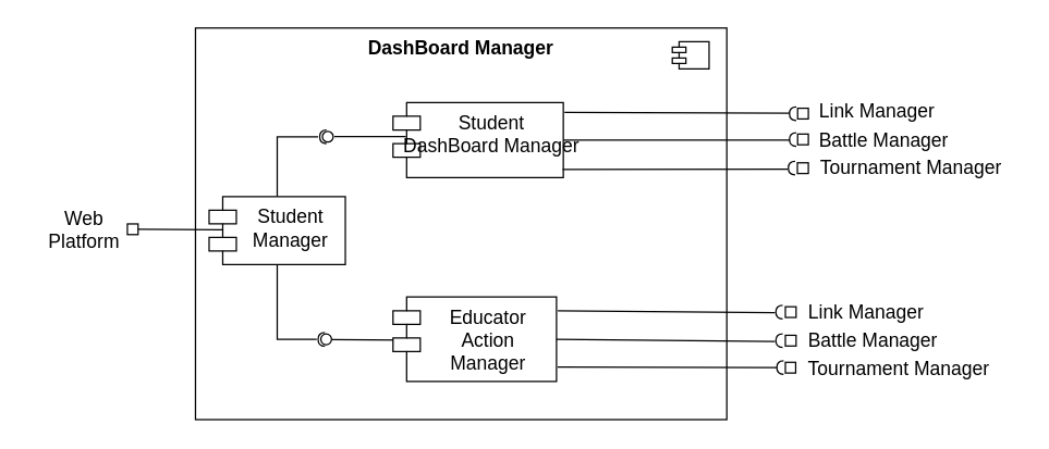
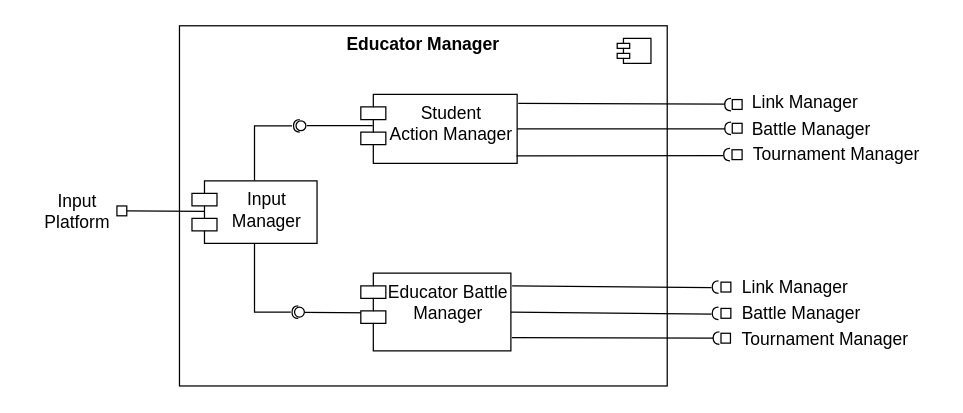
- <mxCell id="2" value="DashBoard Manager" style="fontStyle=1;align=center;verticalAlign=top;childLayout=stackLayout;horizontal=1;horizontalStack=0;resizeParent=1;resizeParentMax=0;resizeLast=0;marginBottom=0;container=0;fontSize=14;" parent="1" vertex="1"><mxGeometry x="143" y="20" width="390" height="288" as="geometry" /></mxCell>
+ <mxCell id="2" value="Educator Manager" style="fontStyle=1;align=center;verticalAlign=top;childLayout=stackLayout;horizontal=1;horizontalStack=0;resizeParent=1;resizeParentMax=0;resizeLast=0;marginBottom=0;container=0;fontSize=14;" parent="1" vertex="1"><mxGeometry x="143" y="20" width="390" height="288" as="geometry" /></mxCell>
- <mxCell id="7" value="Student DashBoard&amp;nbsp;Manager" style="shape=module;align=center;spacingLeft=20;align=center;verticalAlign=top;whiteSpace=wrap;html=1;fontSize=14;" parent="1" vertex="1"><mxGeometry x="288" y="74.94" width="125" height="55.06" as="geometry" /></mxCell>
+ <mxCell id="7" value="Student Action&amp;nbsp;Manager" style="shape=module;align=center;spacingLeft=20;align=center;verticalAlign=top;whiteSpace=wrap;html=1;fontSize=14;" parent="1" vertex="1"><mxGeometry x="288" y="74.94" width="125" height="55.06" as="geometry" /></mxCell>
- <mxCell id="5" value="Student Manager&lt;br style=&quot;font-size: 14px;&quot;&gt;" style="shape=module;align=center;spacingLeft=20;align=center;verticalAlign=top;whiteSpace=wrap;html=1;fontSize=14;" parent="1" vertex="1"><mxGeometry x="153" y="144.01" width="100" height="50" as="geometry" /></mxCell>
+ <mxCell id="5" value="Input Manager&lt;br style=&quot;font-size: 14px;&quot;&gt;" style="shape=module;align=center;spacingLeft=20;align=center;verticalAlign=top;whiteSpace=wrap;html=1;fontSize=14;" parent="1" vertex="1"><mxGeometry x="153" y="144.01" width="100" height="50" as="geometry" /></mxCell>
- <mxCell id="25" value="&lt;font style=&quot;font-size: 14px;&quot;&gt;Web&lt;br style=&quot;font-size: 14px;&quot;&gt;Platform&lt;br style=&quot;font-size: 14px;&quot;&gt;&lt;/font&gt;" style="text;html=1;align=center;verticalAlign=middle;resizable=0;points=[];autosize=1;strokeColor=none;fillColor=none;fontSize=14;" parent="1" vertex="1"><mxGeometry x="20.87" y="143.01" width="80" height="50" as="geometry" /></mxCell>
+ <mxCell id="25" value="&lt;font style=&quot;font-size: 14px;&quot;&gt;Input&lt;br style=&quot;font-size: 14px;&quot;&gt;Platform&lt;br style=&quot;font-size: 14px;&quot;&gt;&lt;/font&gt;" style="text;html=1;align=center;verticalAlign=middle;resizable=0;points=[];autosize=1;strokeColor=none;fillColor=none;fontSize=14;" parent="1" vertex="1"><mxGeometry x="20.87" y="143.01" width="80" height="50" as="geometry" /></mxCell>
- <mxCell id="10" value="Educator Action Manager" style="shape=module;align=center;spacingLeft=20;align=center;verticalAlign=top;whiteSpace=wrap;html=1;fontSize=14;" parent="1" vertex="1"><mxGeometry x="288" y="217.87" width="120" height="62.13" as="geometry" /></mxCell>
+ <mxCell id="10" value="Educator Battle Manager" style="shape=module;align=center;spacingLeft=20;align=center;verticalAlign=top;whiteSpace=wrap;html=1;fontSize=14;" parent="1" vertex="1"><mxGeometry x="288" y="217.87" width="120" height="62.13" as="geometry" /></mxCell>
